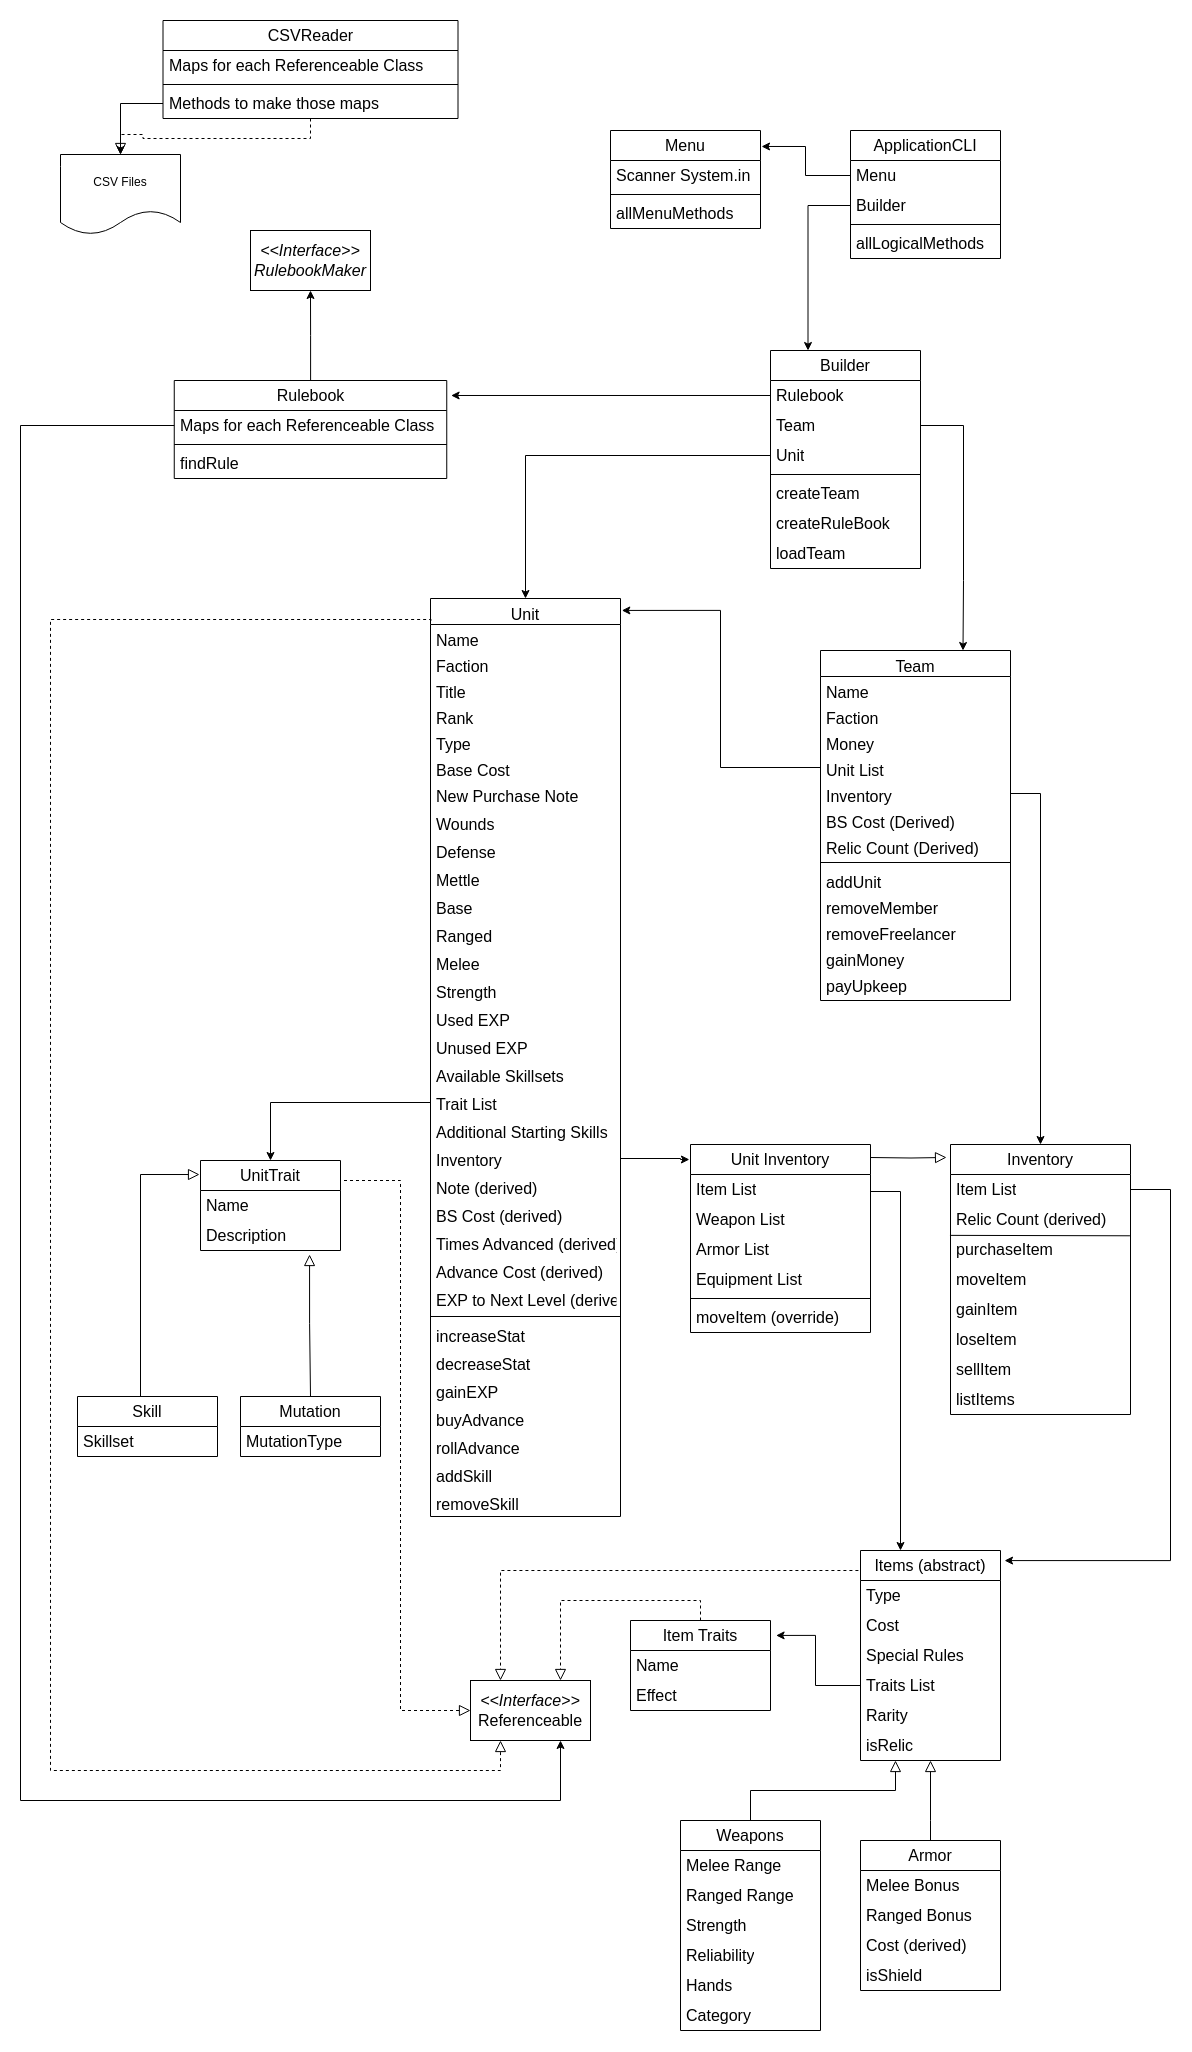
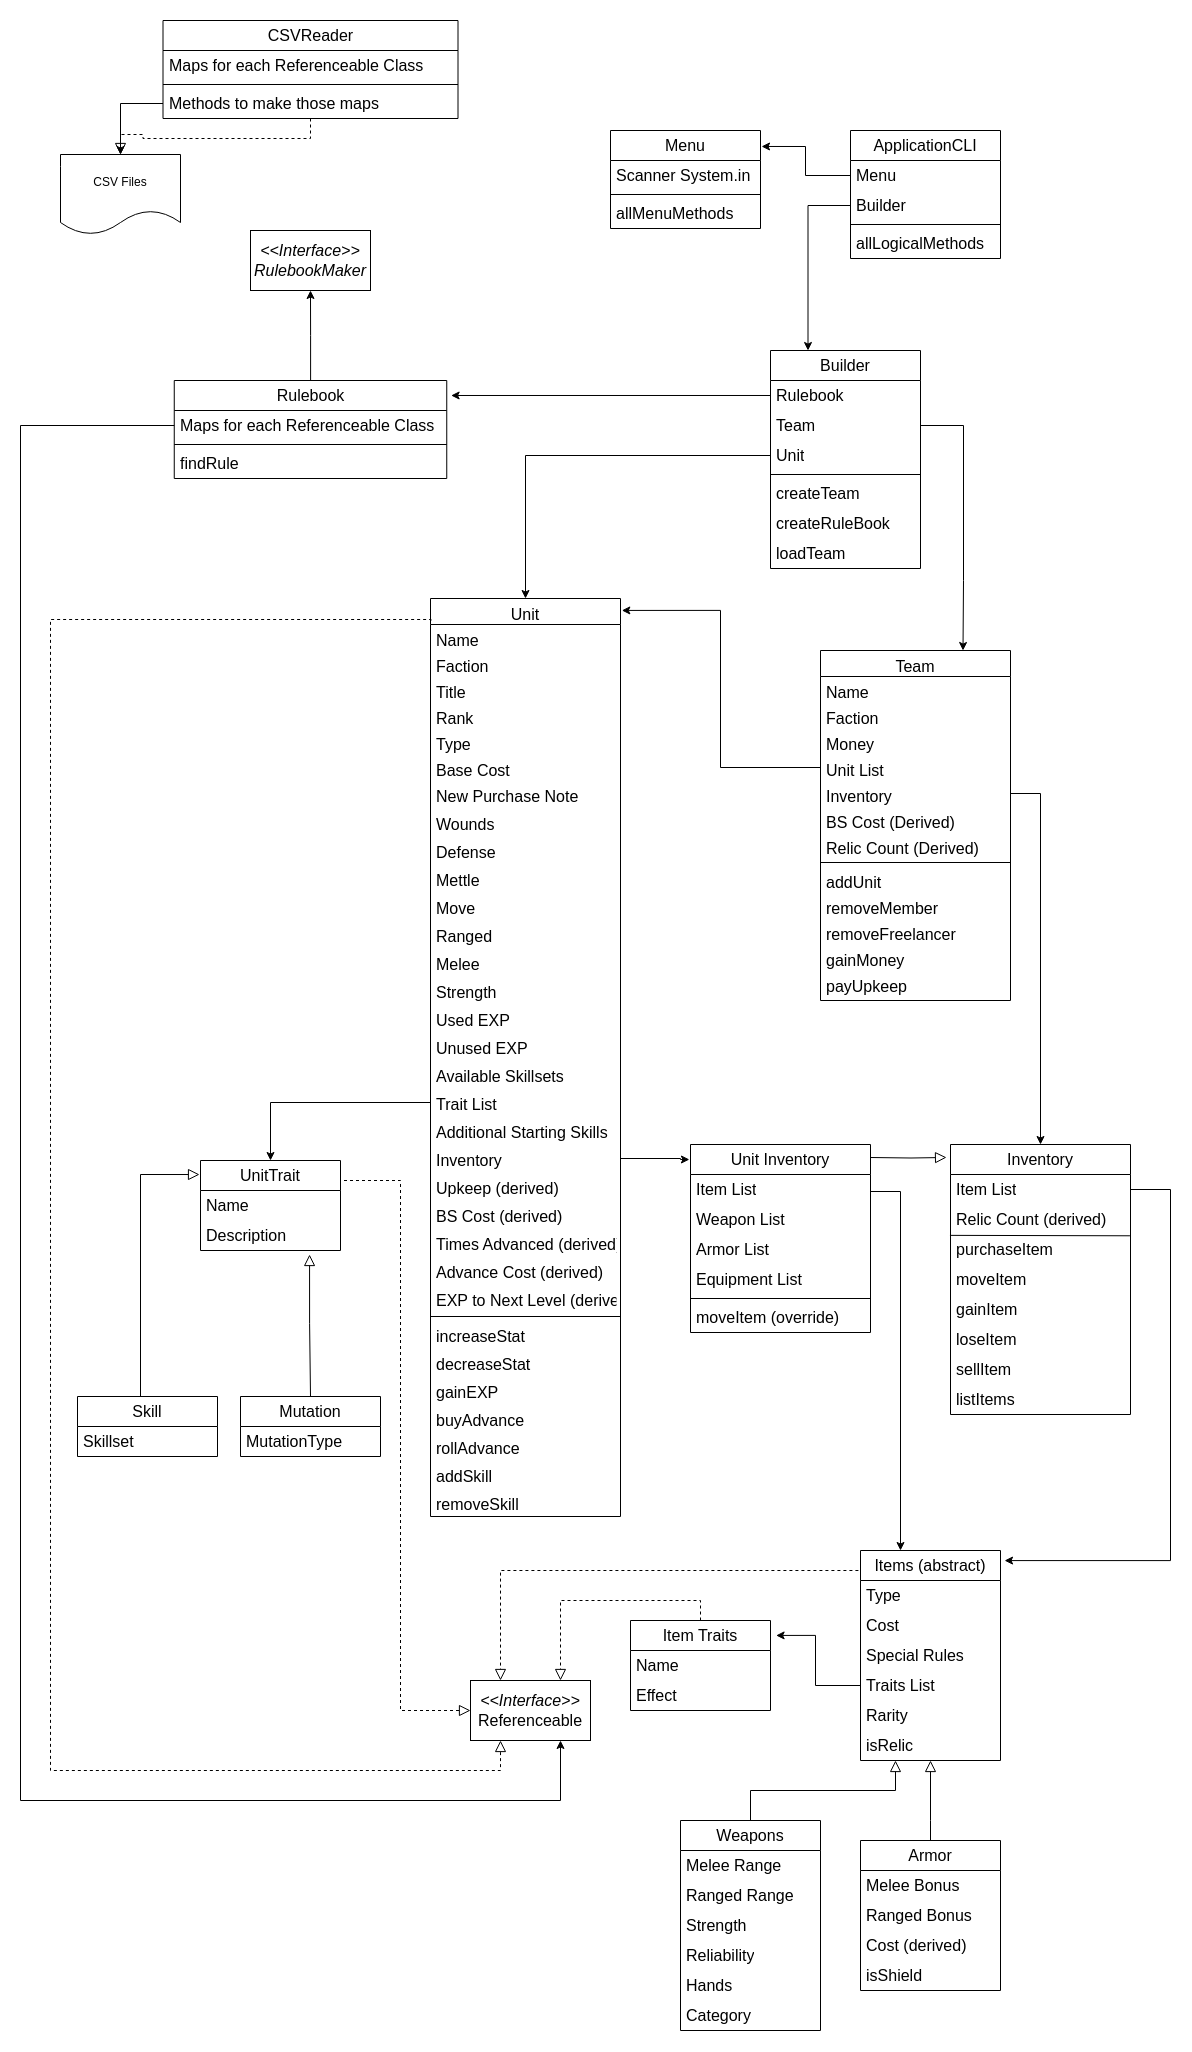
- <mxCell id="13" value="Base" style="text;align=left;verticalAlign=top;spacingLeft=4;spacingRight=4;overflow=hidden;rotatable=0;points=[[0,0.5],[1,0.5]];portConstraint=eastwest;fontSize=16;" parent="2" vertex="1"><mxGeometry y="294" width="190" height="28" as="geometry" /></mxCell>
+ <mxCell id="13" value="Move" style="text;align=left;verticalAlign=top;spacingLeft=4;spacingRight=4;overflow=hidden;rotatable=0;points=[[0,0.5],[1,0.5]];portConstraint=eastwest;fontSize=16;" parent="2" vertex="1"><mxGeometry y="294" width="190" height="28" as="geometry" /></mxCell>
- <mxCell id="23" value="Note (derived)" style="text;align=left;verticalAlign=top;spacingLeft=4;spacingRight=4;overflow=hidden;rotatable=0;points=[[0,0.5],[1,0.5]];portConstraint=eastwest;fontSize=16;" parent="2" vertex="1"><mxGeometry y="574" width="190" height="28" as="geometry" /></mxCell>
+ <mxCell id="23" value="Upkeep (derived)" style="text;align=left;verticalAlign=top;spacingLeft=4;spacingRight=4;overflow=hidden;rotatable=0;points=[[0,0.5],[1,0.5]];portConstraint=eastwest;fontSize=16;" parent="2" vertex="1"><mxGeometry y="574" width="190" height="28" as="geometry" /></mxCell>
